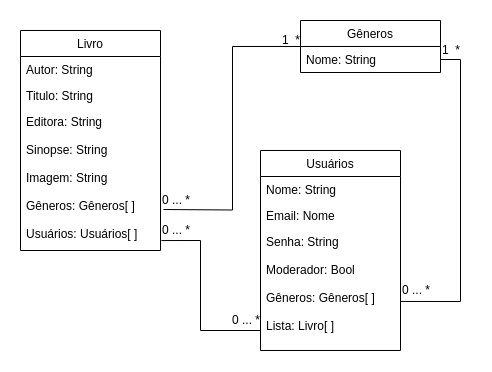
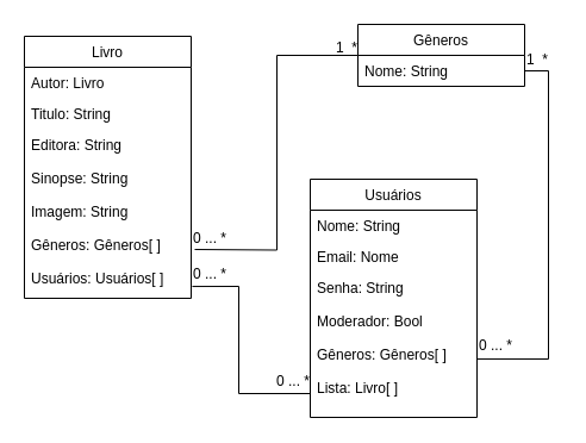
- <mxCell id="3" value="Autor: String" style="text;strokeColor=none;fillColor=none;align=left;verticalAlign=top;spacingLeft=4;spacingRight=4;overflow=hidden;rotatable=0;points=[[0,0.5],[1,0.5]];portConstraint=eastwest;" vertex="1" parent="2"><mxGeometry y="26" width="140" height="26" as="geometry" /></mxCell>
+ <mxCell id="3" value="Autor: Livro" style="text;strokeColor=none;fillColor=none;align=left;verticalAlign=top;spacingLeft=4;spacingRight=4;overflow=hidden;rotatable=0;points=[[0,0.5],[1,0.5]];portConstraint=eastwest;" vertex="1" parent="2"><mxGeometry y="26" width="140" height="26" as="geometry" /></mxCell>
